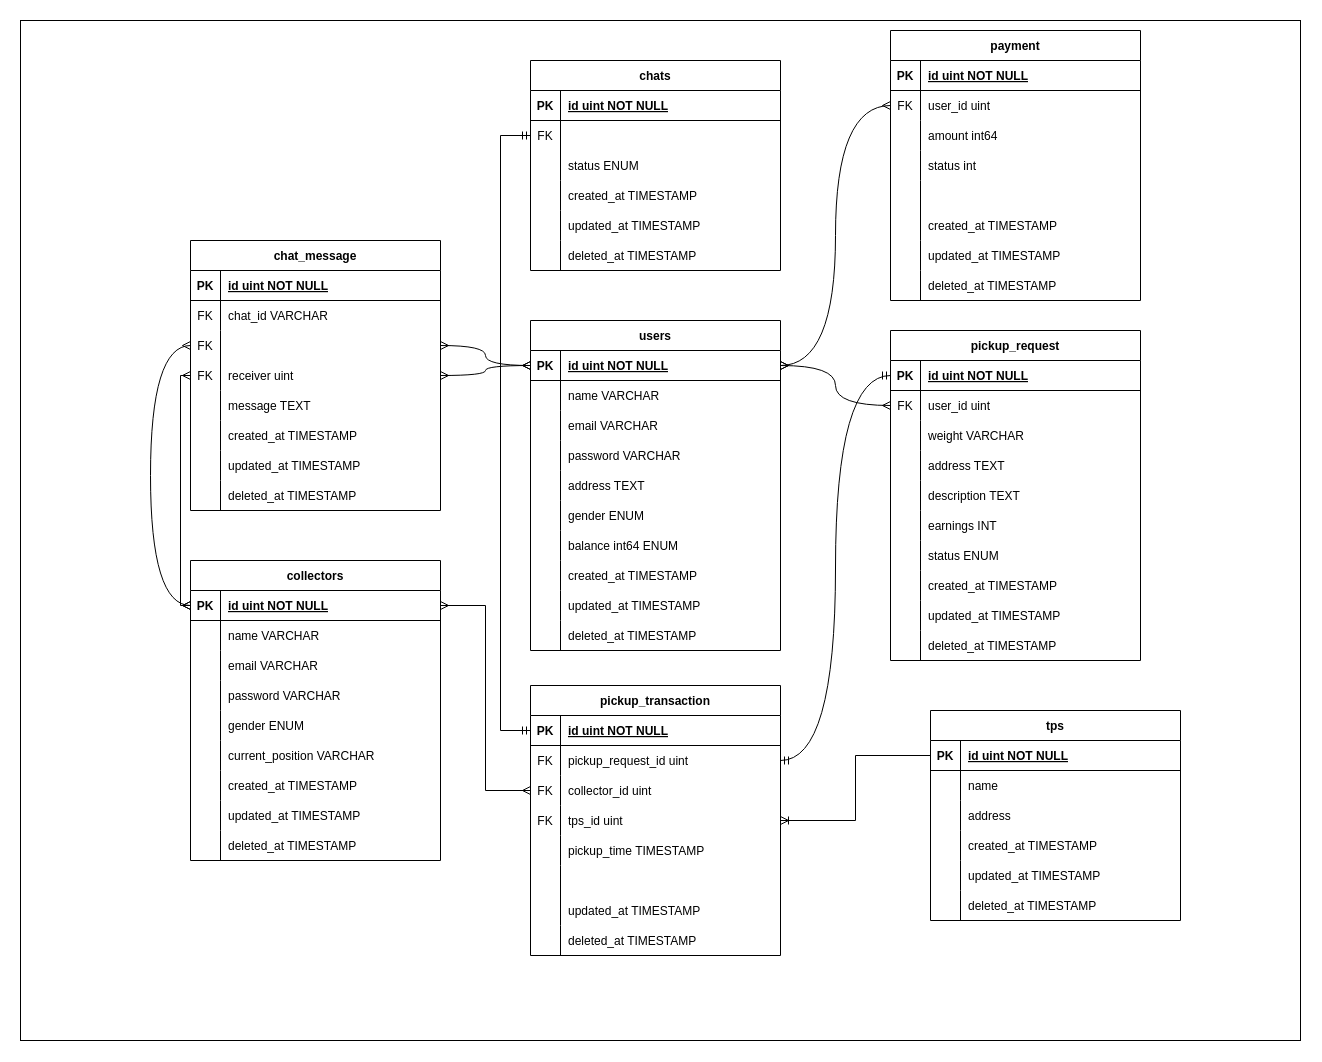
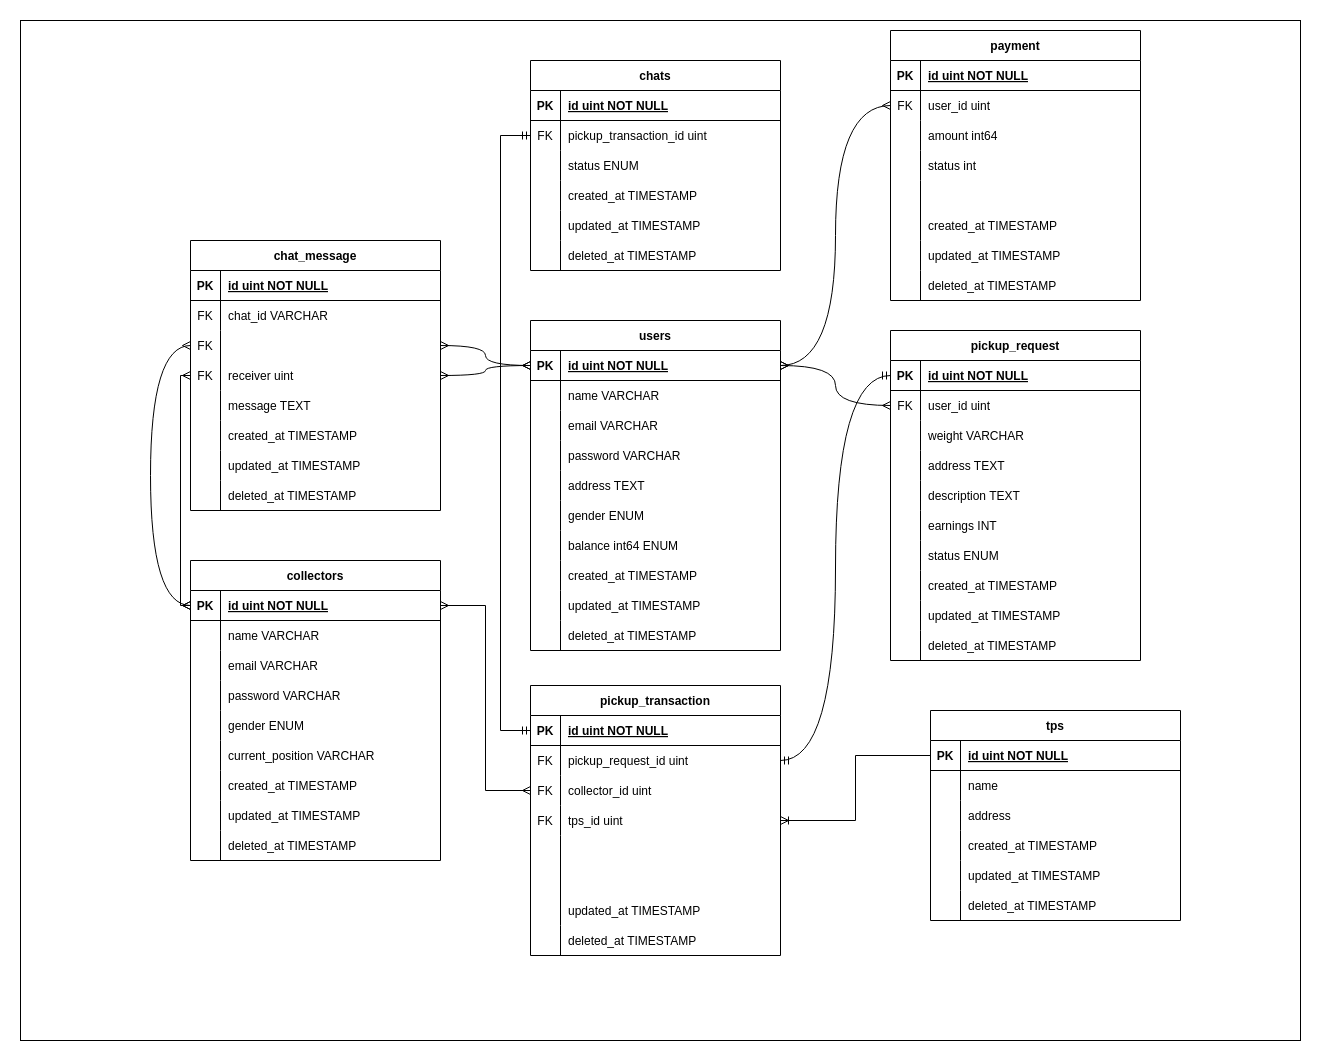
+ <mxCell id="142" value="pickup_transaction_id uint" style="shape=partialRectangle;overflow=hidden;connectable=0;fillColor=none;top=0;left=0;bottom=0;right=0;align=left;spacingLeft=6;" parent="140" vertex="1"><mxGeometry x="30" width="220" height="30" as="geometry"><mxRectangle width="220" height="30" as="alternateBounds" /></mxGeometry></mxCell>
- <mxCell id="68" value="pickup_time TIMESTAMP" style="shape=partialRectangle;overflow=hidden;connectable=0;fillColor=none;top=0;left=0;bottom=0;right=0;align=left;spacingLeft=6;" parent="66" vertex="1"><mxGeometry x="30" width="220" height="30" as="geometry"><mxRectangle width="220" height="30" as="alternateBounds" /></mxGeometry></mxCell>
